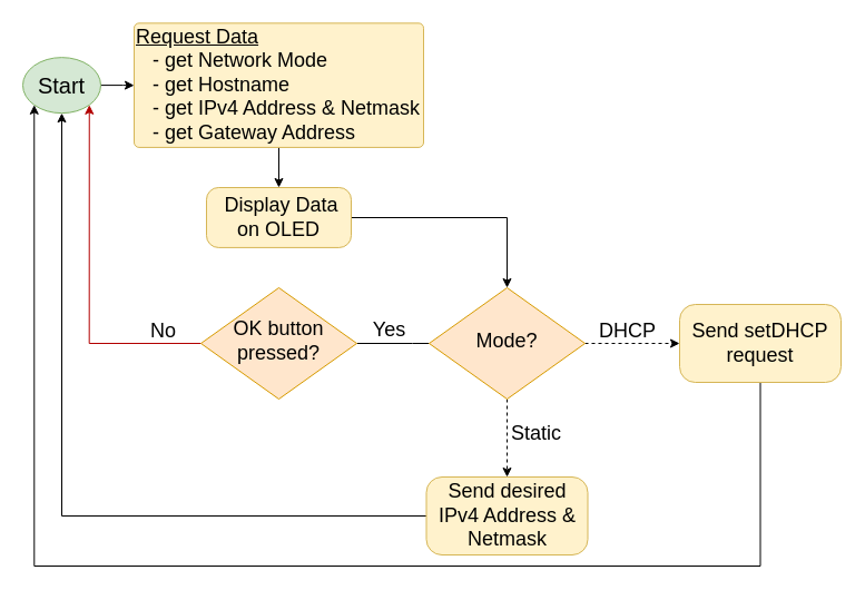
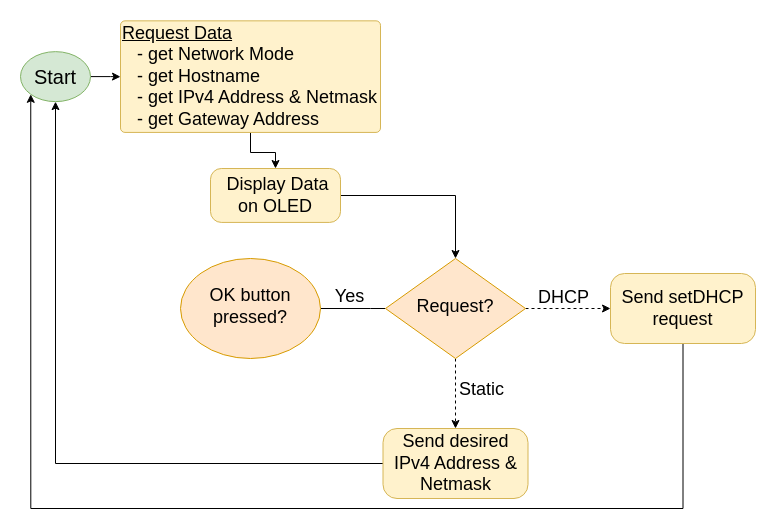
- <mxCell id="5" value="&amp;nbsp;Display Data on OLED" style="rounded=1;whiteSpace=wrap;html=1;fontSize=18;glass=0;strokeWidth=1;shadow=0;fillColor=#fff2cc;strokeColor=#d6b656;align=center;arcSize=20;" parent="1" vertex="1"><mxGeometry x="185" y="168" width="130" height="53.92" as="geometry" /></mxCell>
+ <mxCell id="5" value="&amp;nbsp;Display Data on OLED" style="rounded=1;whiteSpace=wrap;html=1;fontSize=18;glass=0;strokeWidth=1;shadow=0;fillColor=#fff2cc;strokeColor=#d6b656;align=center;arcSize=20;" parent="1" vertex="1"><mxGeometry x="210" y="168" width="130" height="53.92" as="geometry" /></mxCell>
- <mxCell id="8" value="" style="edgeStyle=orthogonalEdgeStyle;rounded=0;orthogonalLoop=1;jettySize=auto;html=1;entryX=1;entryY=1;entryDx=0;entryDy=0;fillColor=#e51400;strokeColor=#B20000;" parent="1" source="12" target="7" edge="1"><mxGeometry relative="1" as="geometry"><mxPoint x="85" y="308" as="targetPoint" /></mxGeometry></mxCell>
- <mxCell id="9" value="&lt;font style=&quot;font-size: 18px&quot;&gt;No&lt;/font&gt;" style="edgeLabel;html=1;align=center;verticalAlign=middle;resizable=0;points=[];" parent="8" vertex="1" connectable="0"><mxGeometry x="-0.735" y="1" relative="1" as="geometry"><mxPoint x="7" y="-13" as="offset" /></mxGeometry></mxCell>
- <mxCell id="17" value="Mode?" style="rhombus;whiteSpace=wrap;html=1;shadow=0;fontFamily=Helvetica;fontSize=18;align=center;strokeWidth=1;spacing=6;spacingTop=-4;fillColor=#ffe6cc;strokeColor=#d79b00;" parent="1" vertex="1"><mxGeometry x="385" y="258" width="140" height="100" as="geometry" /></mxCell>
+ <mxCell id="17" value="Request?" style="rhombus;whiteSpace=wrap;html=1;shadow=0;fontFamily=Helvetica;fontSize=18;align=center;strokeWidth=1;spacing=6;spacingTop=-4;fillColor=#ffe6cc;strokeColor=#d79b00;" parent="1" vertex="1"><mxGeometry x="385" y="258" width="140" height="100" as="geometry" /></mxCell>
- <mxCell id="12" value="OK button pressed?" style="rhombus;whiteSpace=wrap;html=1;shadow=0;fontFamily=Helvetica;fontSize=18;align=center;strokeWidth=1;spacing=6;spacingTop=-4;fillColor=#ffe6cc;strokeColor=#d79b00;" parent="1" vertex="1"><mxGeometry x="180" y="258" width="140" height="100" as="geometry" /></mxCell>
+ <mxCell id="12" value="OK button pressed?" style="ellipse;whiteSpace=wrap;html=1;shadow=0;fontFamily=Helvetica;fontSize=18;align=center;strokeWidth=1;spacing=6;spacingTop=-4;fillColor=#ffe6cc;strokeColor=#d79b00;" parent="1" vertex="1"><mxGeometry x="180" y="258" width="140" height="100" as="geometry" /></mxCell>
